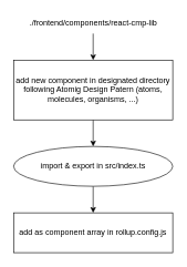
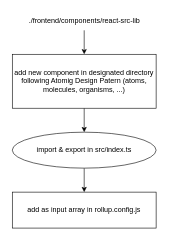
- <mxCell id="3" value="./frontend/components/react-cmp-lib" style="text;html=1;align=center;verticalAlign=middle;resizable=0;points=[];autosize=1;strokeColor=none;fillColor=none;" vertex="1" parent="1"><mxGeometry x="30" y="20" width="220" height="30" as="geometry" /></mxCell>
+ <mxCell id="3" value="./frontend/components/react-src-lib" style="text;html=1;align=center;verticalAlign=middle;resizable=0;points=[];autosize=1;strokeColor=none;fillColor=none;" vertex="1" parent="1"><mxGeometry x="30" y="20" width="220" height="30" as="geometry" /></mxCell>
- <mxCell id="8" value="add as component array in rollup.config.js" style="whiteSpace=wrap;html=1;" vertex="1" parent="1"><mxGeometry x="20" y="320" width="240" height="60" as="geometry" /></mxCell>
+ <mxCell id="8" value="add as input array in rollup.config.js" style="whiteSpace=wrap;html=1;" vertex="1" parent="1"><mxGeometry x="20" y="320" width="240" height="60" as="geometry" /></mxCell>
